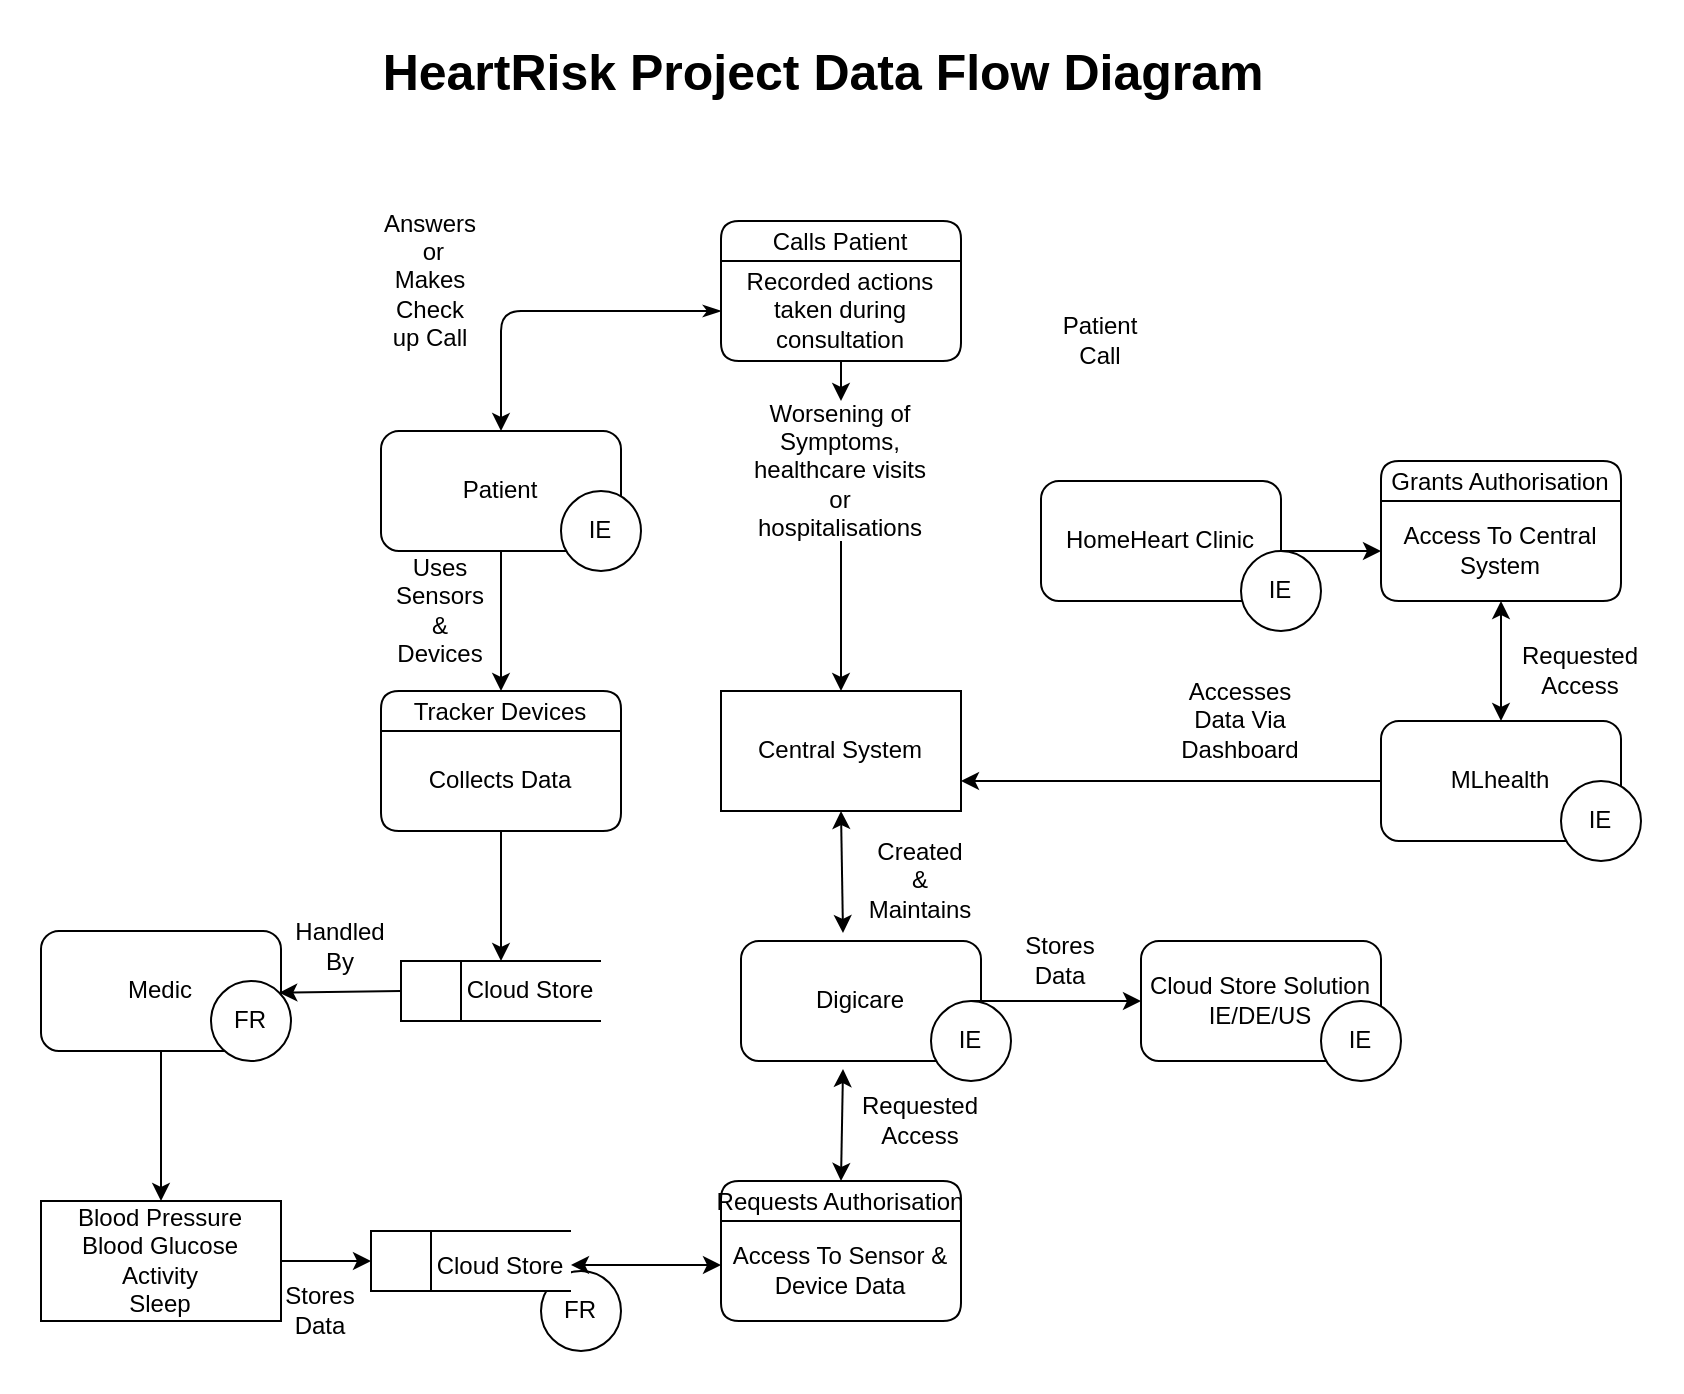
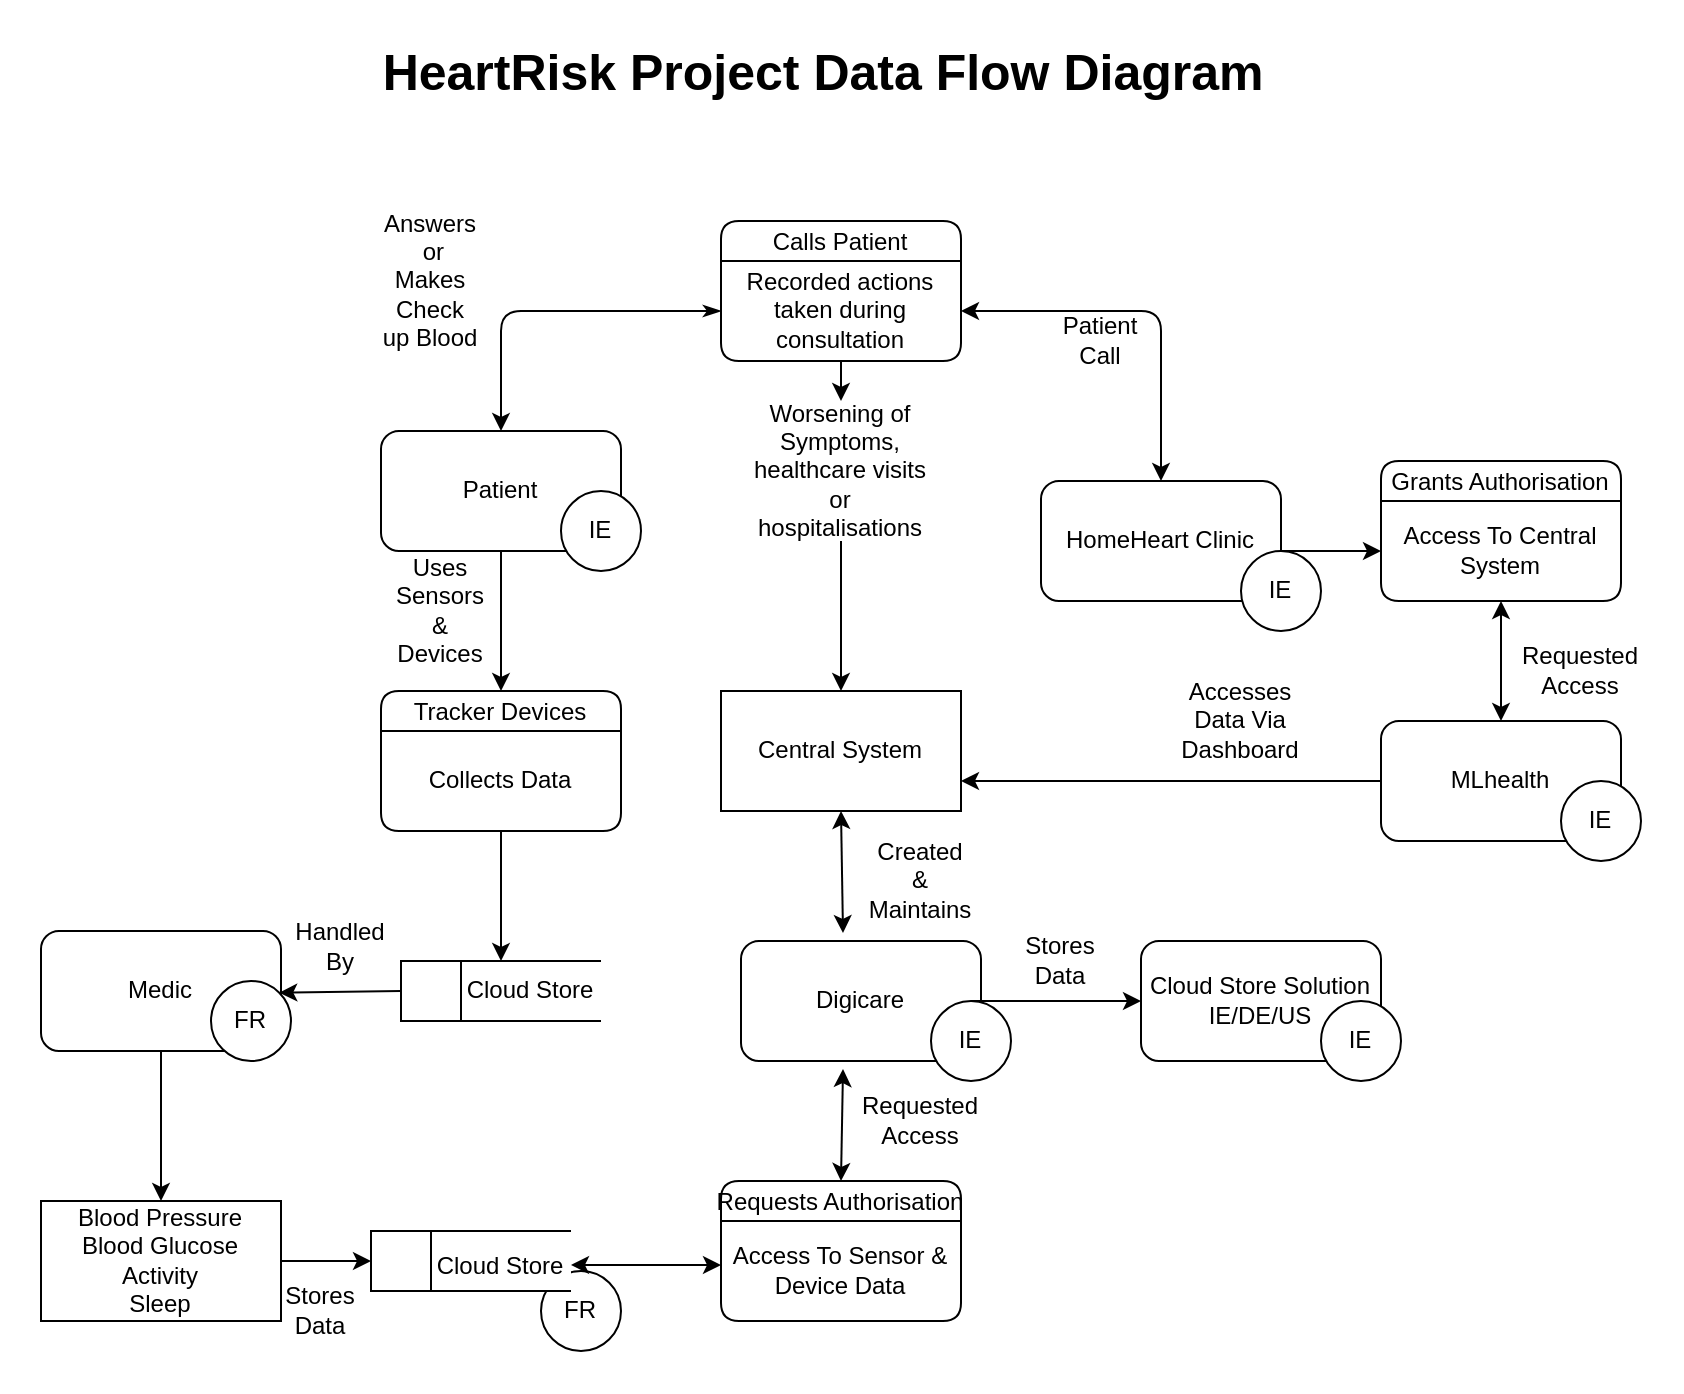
- <mxCell id="42" value="Answers&lt;br&gt;&amp;nbsp;or Makes&lt;br&gt;Check up Call" style="text;html=1;strokeColor=none;fillColor=none;align=center;verticalAlign=middle;whiteSpace=wrap;rounded=0;glass=0;" vertex="1" parent="1"><mxGeometry x="190" y="100" width="50" height="80" as="geometry" /></mxCell>
+ <mxCell id="42" value="Answers&lt;br&gt;&amp;nbsp;or Makes&lt;br&gt;Check up Blood" style="text;html=1;strokeColor=none;fillColor=none;align=center;verticalAlign=middle;whiteSpace=wrap;rounded=0;glass=0;" vertex="1" parent="1"><mxGeometry x="190" y="100" width="50" height="80" as="geometry" /></mxCell>
+ <mxCell id="37" value="" style="endArrow=classic;html=1;entryX=1;entryY=0.5;entryDx=0;entryDy=0;exitX=0.5;exitY=0;exitDx=0;exitDy=0;startArrow=classic;startFill=1;" edge="1" parent="1" source="18" target="35"><mxGeometry width="50" height="50" relative="1" as="geometry"><mxPoint x="190" y="490" as="sourcePoint" /><mxPoint x="240" y="440" as="targetPoint" /><Array as="points"><mxPoint x="580" y="155" /></Array></mxGeometry></mxCell>
